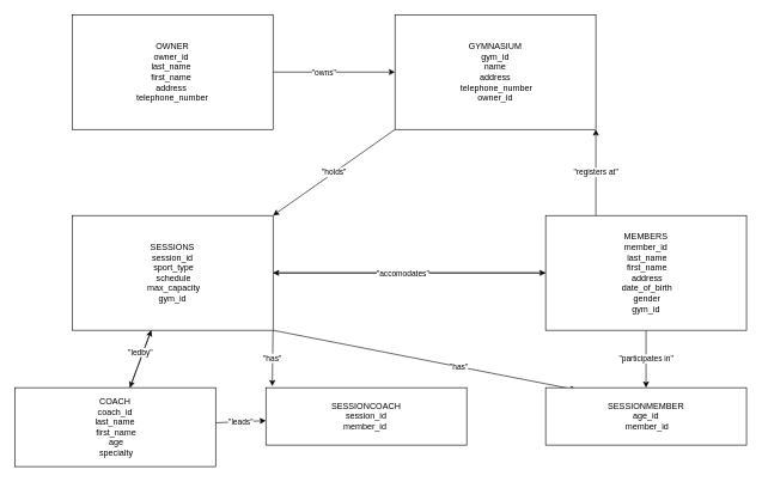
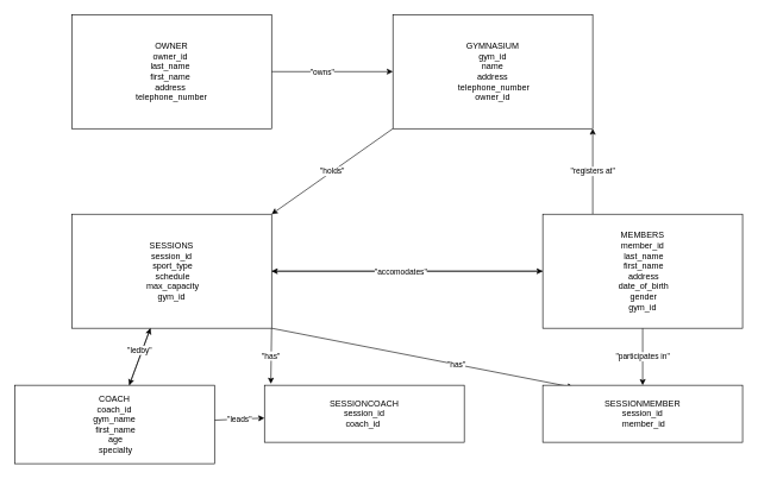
- <mxCell id="21" value="SESSIONCOACH&lt;br&gt;session_id&lt;br&gt;member_id&amp;nbsp;" style="whiteSpace=wrap;html=1;" vertex="1" parent="1"><mxGeometry x="370" y="540" width="280" height="80" as="geometry" /></mxCell>
+ <mxCell id="21" value="SESSIONCOACH&lt;br&gt;session_id&lt;br&gt;coach_id&amp;nbsp;" style="whiteSpace=wrap;html=1;" vertex="1" parent="1"><mxGeometry x="370" y="540" width="280" height="80" as="geometry" /></mxCell>
- <mxCell id="22" value="SESSIONMEMBER&lt;br&gt;age_id&lt;br&gt;&amp;nbsp;member_id" style="whiteSpace=wrap;html=1;" vertex="1" parent="1"><mxGeometry x="760" y="540" width="280" height="80" as="geometry" /></mxCell>
+ <mxCell id="22" value="SESSIONMEMBER&lt;br&gt;session_id&lt;br&gt;&amp;nbsp;member_id" style="whiteSpace=wrap;html=1;" vertex="1" parent="1"><mxGeometry x="760" y="540" width="280" height="80" as="geometry" /></mxCell>
- <mxCell id="20" value="COACH&lt;br&gt;coach_id&lt;br&gt;last_name&lt;br&gt;&amp;nbsp;first_name&lt;br&gt;&amp;nbsp;age&lt;br&gt;&amp;nbsp;specialty" style="whiteSpace=wrap;html=1;" vertex="1" parent="1"><mxGeometry x="20" y="540" width="280" height="110" as="geometry" /></mxCell>
+ <mxCell id="20" value="COACH&lt;br&gt;coach_id&lt;br&gt;gym_name&lt;br&gt;&amp;nbsp;first_name&lt;br&gt;&amp;nbsp;age&lt;br&gt;&amp;nbsp;specialty" style="whiteSpace=wrap;html=1;" vertex="1" parent="1"><mxGeometry x="20" y="540" width="280" height="110" as="geometry" /></mxCell>
